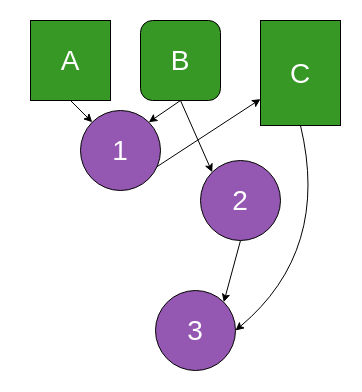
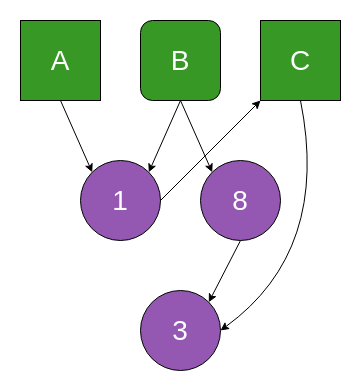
- <mxCell id="10" value="&lt;div style=&quot;font-size: 28px;&quot;&gt;A&lt;/div&gt;" style="whiteSpace=wrap;html=1;aspect=fixed;fillColor=#389826;fontColor=#FFFFFF;fontSize=28;" vertex="1" parent="1"><mxGeometry x="30" y="20" width="80" height="80" as="geometry" /></mxCell>
+ <mxCell id="10" value="&lt;div style=&quot;font-size: 28px;&quot;&gt;A&lt;/div&gt;" style="whiteSpace=wrap;html=1;aspect=fixed;fillColor=#389826;fontColor=#FFFFFF;fontSize=28;" vertex="1" parent="1"><mxGeometry x="20" y="20" width="80" height="80" as="geometry" /></mxCell>
- <mxCell id="8" value="C" style="whiteSpace=wrap;html=1;aspect=fixed;fillColor=#389826;fontColor=#FFFFFF;fontSize=28;" vertex="1" parent="1"><mxGeometry x="260" y="20" width="80" height="105" as="geometry" /></mxCell>
+ <mxCell id="8" value="C" style="whiteSpace=wrap;html=1;aspect=fixed;fillColor=#389826;fontColor=#FFFFFF;fontSize=28;" vertex="1" parent="1"><mxGeometry x="260" y="20" width="80" height="80" as="geometry" /></mxCell>
- <mxCell id="3" value="1" style="ellipse;whiteSpace=wrap;html=1;aspect=fixed;fillColor=#9558b2;fontColor=#FFFFFF;fontSize=28;" vertex="1" parent="1"><mxGeometry x="80" y="110" width="80" height="80" as="geometry" /></mxCell>
+ <mxCell id="3" value="1" style="ellipse;whiteSpace=wrap;html=1;aspect=fixed;fillColor=#9558b2;fontColor=#FFFFFF;fontSize=28;" vertex="1" parent="1"><mxGeometry x="80" y="160" width="80" height="80" as="geometry" /></mxCell>
- <mxCell id="13" value="2" style="ellipse;whiteSpace=wrap;html=1;aspect=fixed;fillColor=#9558b2;fontColor=#FFFFFF;fontSize=28;" vertex="1" parent="1"><mxGeometry x="200" y="160" width="80" height="80" as="geometry" /></mxCell>
+ <mxCell id="13" value="8" style="ellipse;whiteSpace=wrap;html=1;aspect=fixed;fillColor=#9558b2;fontColor=#FFFFFF;fontSize=28;" vertex="1" parent="1"><mxGeometry x="200" y="160" width="80" height="80" as="geometry" /></mxCell>
- <mxCell id="11" value="3" style="ellipse;whiteSpace=wrap;html=1;aspect=fixed;fillColor=#9558b2;fontColor=#FFFFFF;fontSize=28;" vertex="1" parent="1"><mxGeometry x="155" y="290" width="80" height="80" as="geometry" /></mxCell>
+ <mxCell id="11" value="3" style="ellipse;whiteSpace=wrap;html=1;aspect=fixed;fillColor=#9558b2;fontColor=#FFFFFF;fontSize=28;" vertex="1" parent="1"><mxGeometry x="140" y="290" width="80" height="80" as="geometry" /></mxCell>
